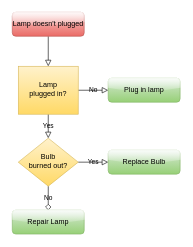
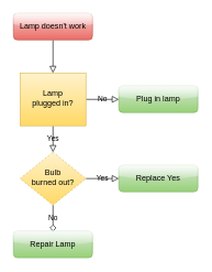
- <mxCell id="3" value="Lamp doesn't plugged" style="rounded=1;whiteSpace=wrap;html=1;fontSize=12;plain-red;glass=1;strokeWidth=1;shadow=0;" parent="1" vertex="1"><mxGeometry x="20" y="20" width="120" height="40" as="geometry" /></mxCell>
+ <mxCell id="3" value="Lamp doesn't work" style="rounded=1;whiteSpace=wrap;html=1;fontSize=12;plain-red;glass=1;strokeWidth=1;shadow=0;" parent="1" vertex="1"><mxGeometry x="20" y="20" width="120" height="40" as="geometry" /></mxCell>
- <mxCell id="10" value="Bulb&lt;br&gt;burned out?" style="rhombus;whiteSpace=wrap;html=1;shadow=0;fontFamily=Helvetica;fontSize=12;fontColor=#000000;align=center;strokeColor=#D6B656;strokeWidth=1;fillColor=#FFF2CC;gradientColor=#FFD966;spacing=6;spacingTop=-4;" parent="1" vertex="1"><mxGeometry x="30" y="230" width="100" height="80" as="geometry" /></mxCell>
+ <mxCell id="10" value="Bulb&lt;br&gt;burned out?" style="rhombus;whiteSpace=wrap;html=1;shadow=0;fontFamily=Helvetica;fontSize=12;fontColor=#000000;align=center;strokeColor=#D6B656;strokeWidth=1;fillColor=#FFF2CC;gradientColor=#FFD966;spacing=6;spacingTop=-4;dashed=1;" parent="1" vertex="1"><mxGeometry x="30" y="230" width="100" height="80" as="geometry" /></mxCell>
- <mxCell id="12" value="Replace Bulb" style="rounded=1;whiteSpace=wrap;html=1;fontSize=12;plain-green;glass=1;strokeWidth=1;shadow=0;" parent="1" vertex="1"><mxGeometry x="180" y="250" width="120" height="40" as="geometry" /></mxCell>
+ <mxCell id="12" value="Replace Yes" style="rounded=1;whiteSpace=wrap;html=1;fontSize=12;plain-green;glass=1;strokeWidth=1;shadow=0;" parent="1" vertex="1"><mxGeometry x="180" y="250" width="120" height="40" as="geometry" /></mxCell>
